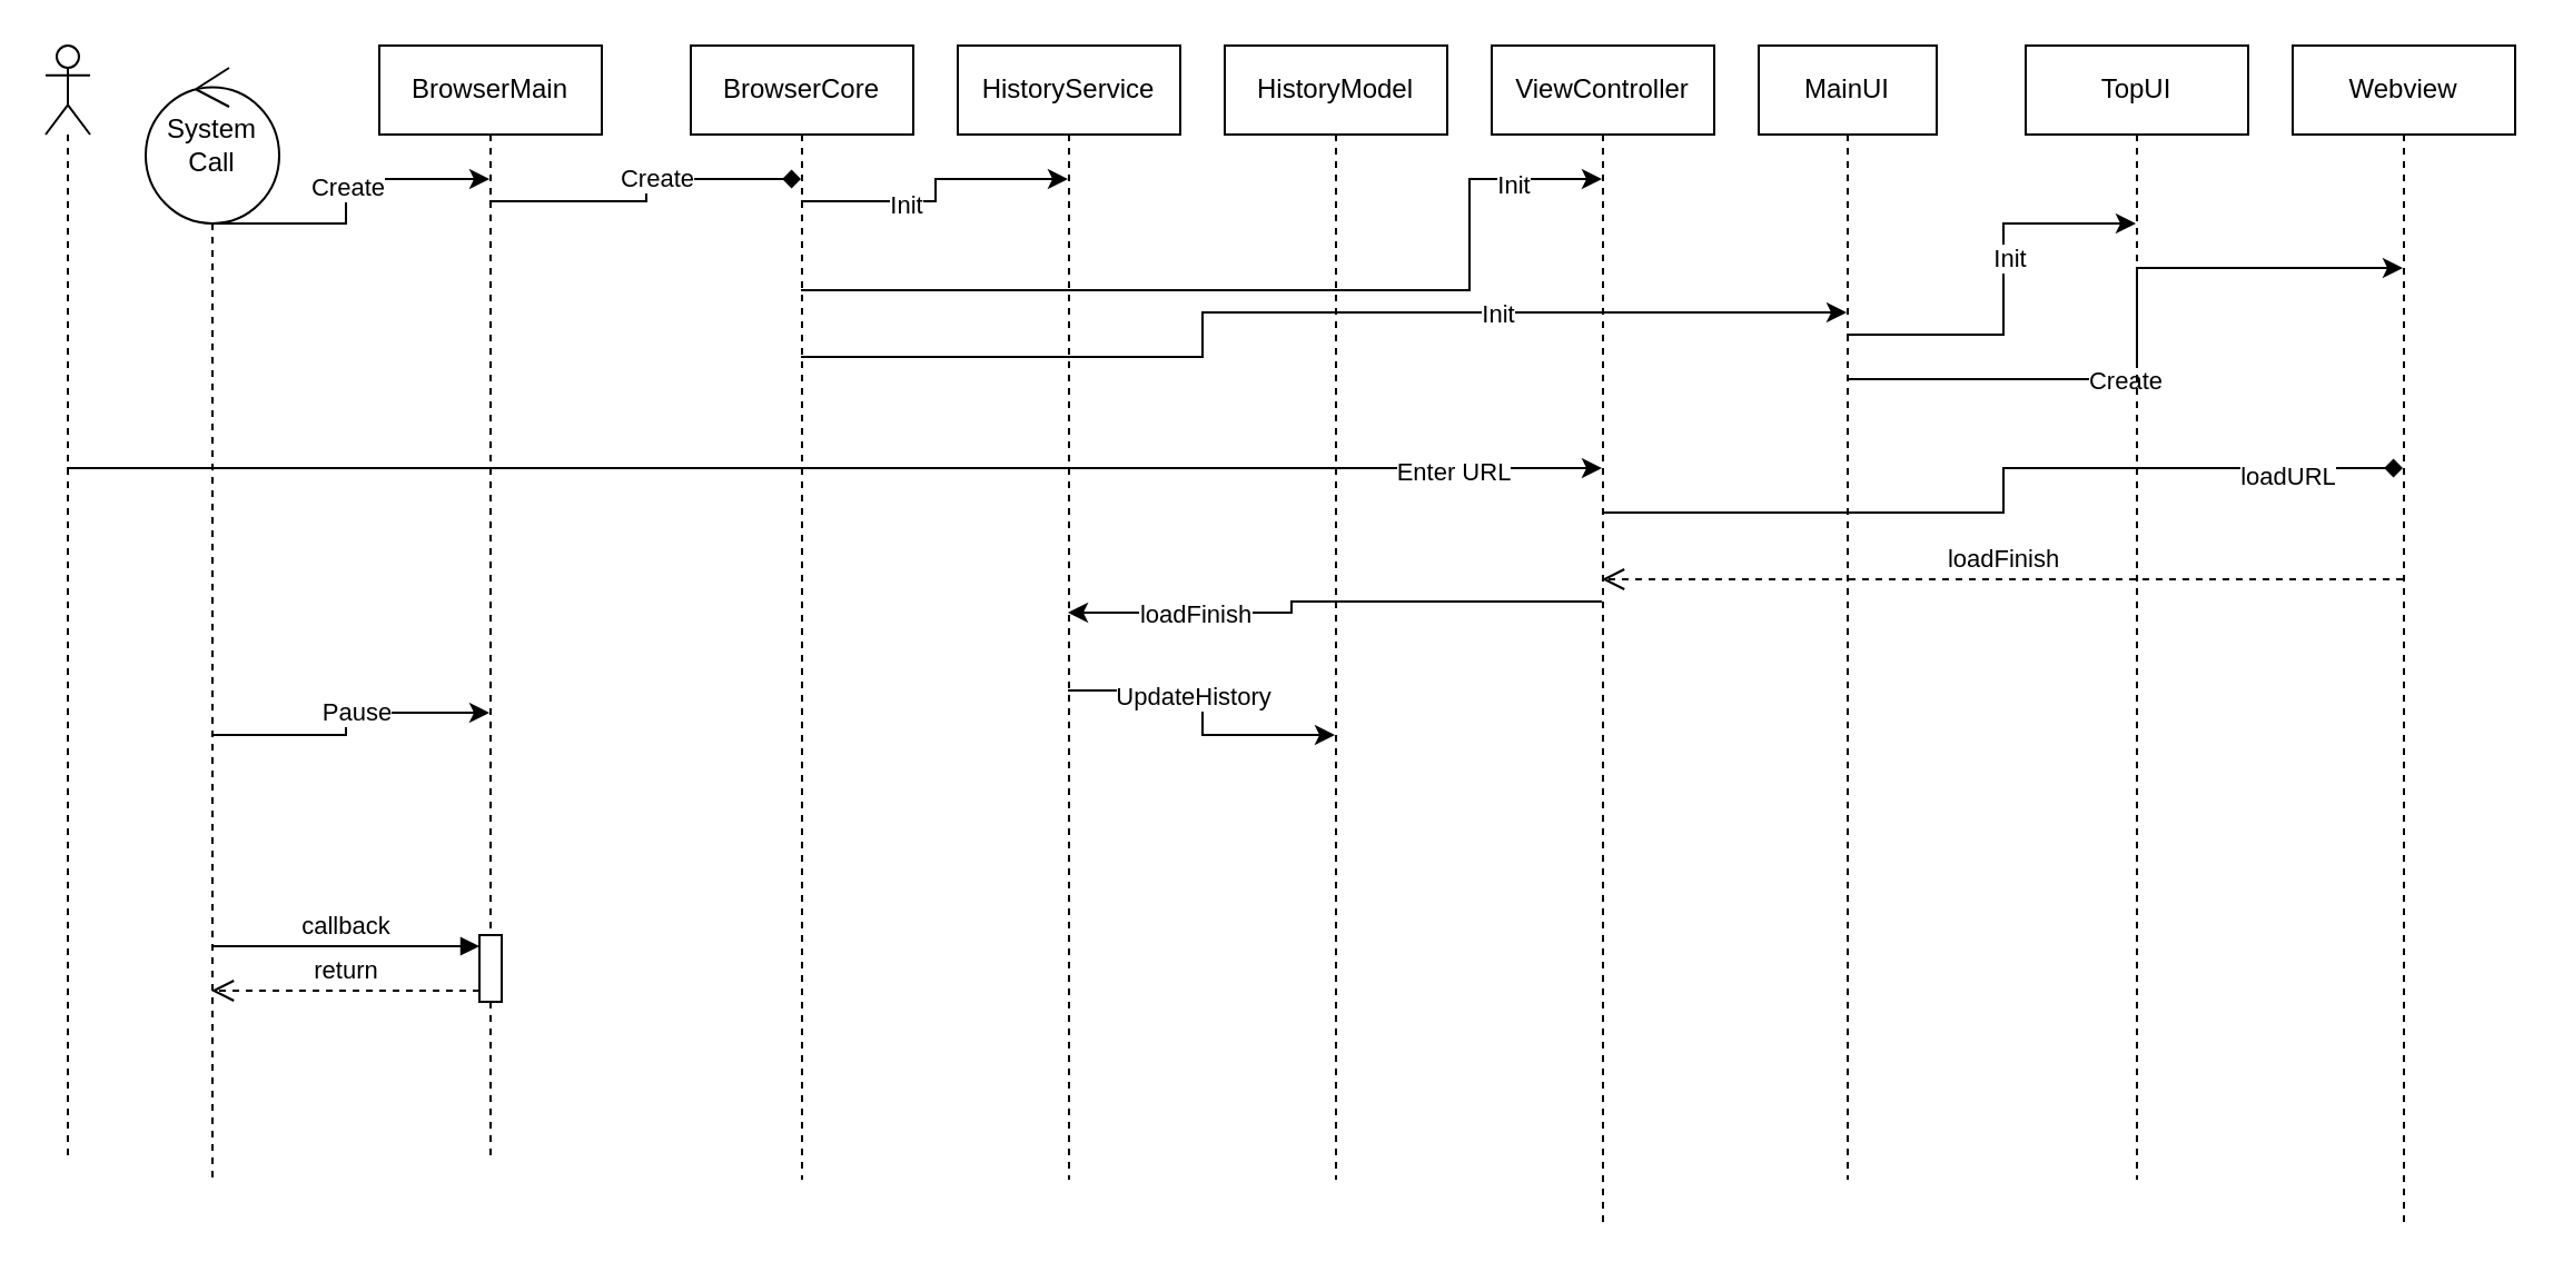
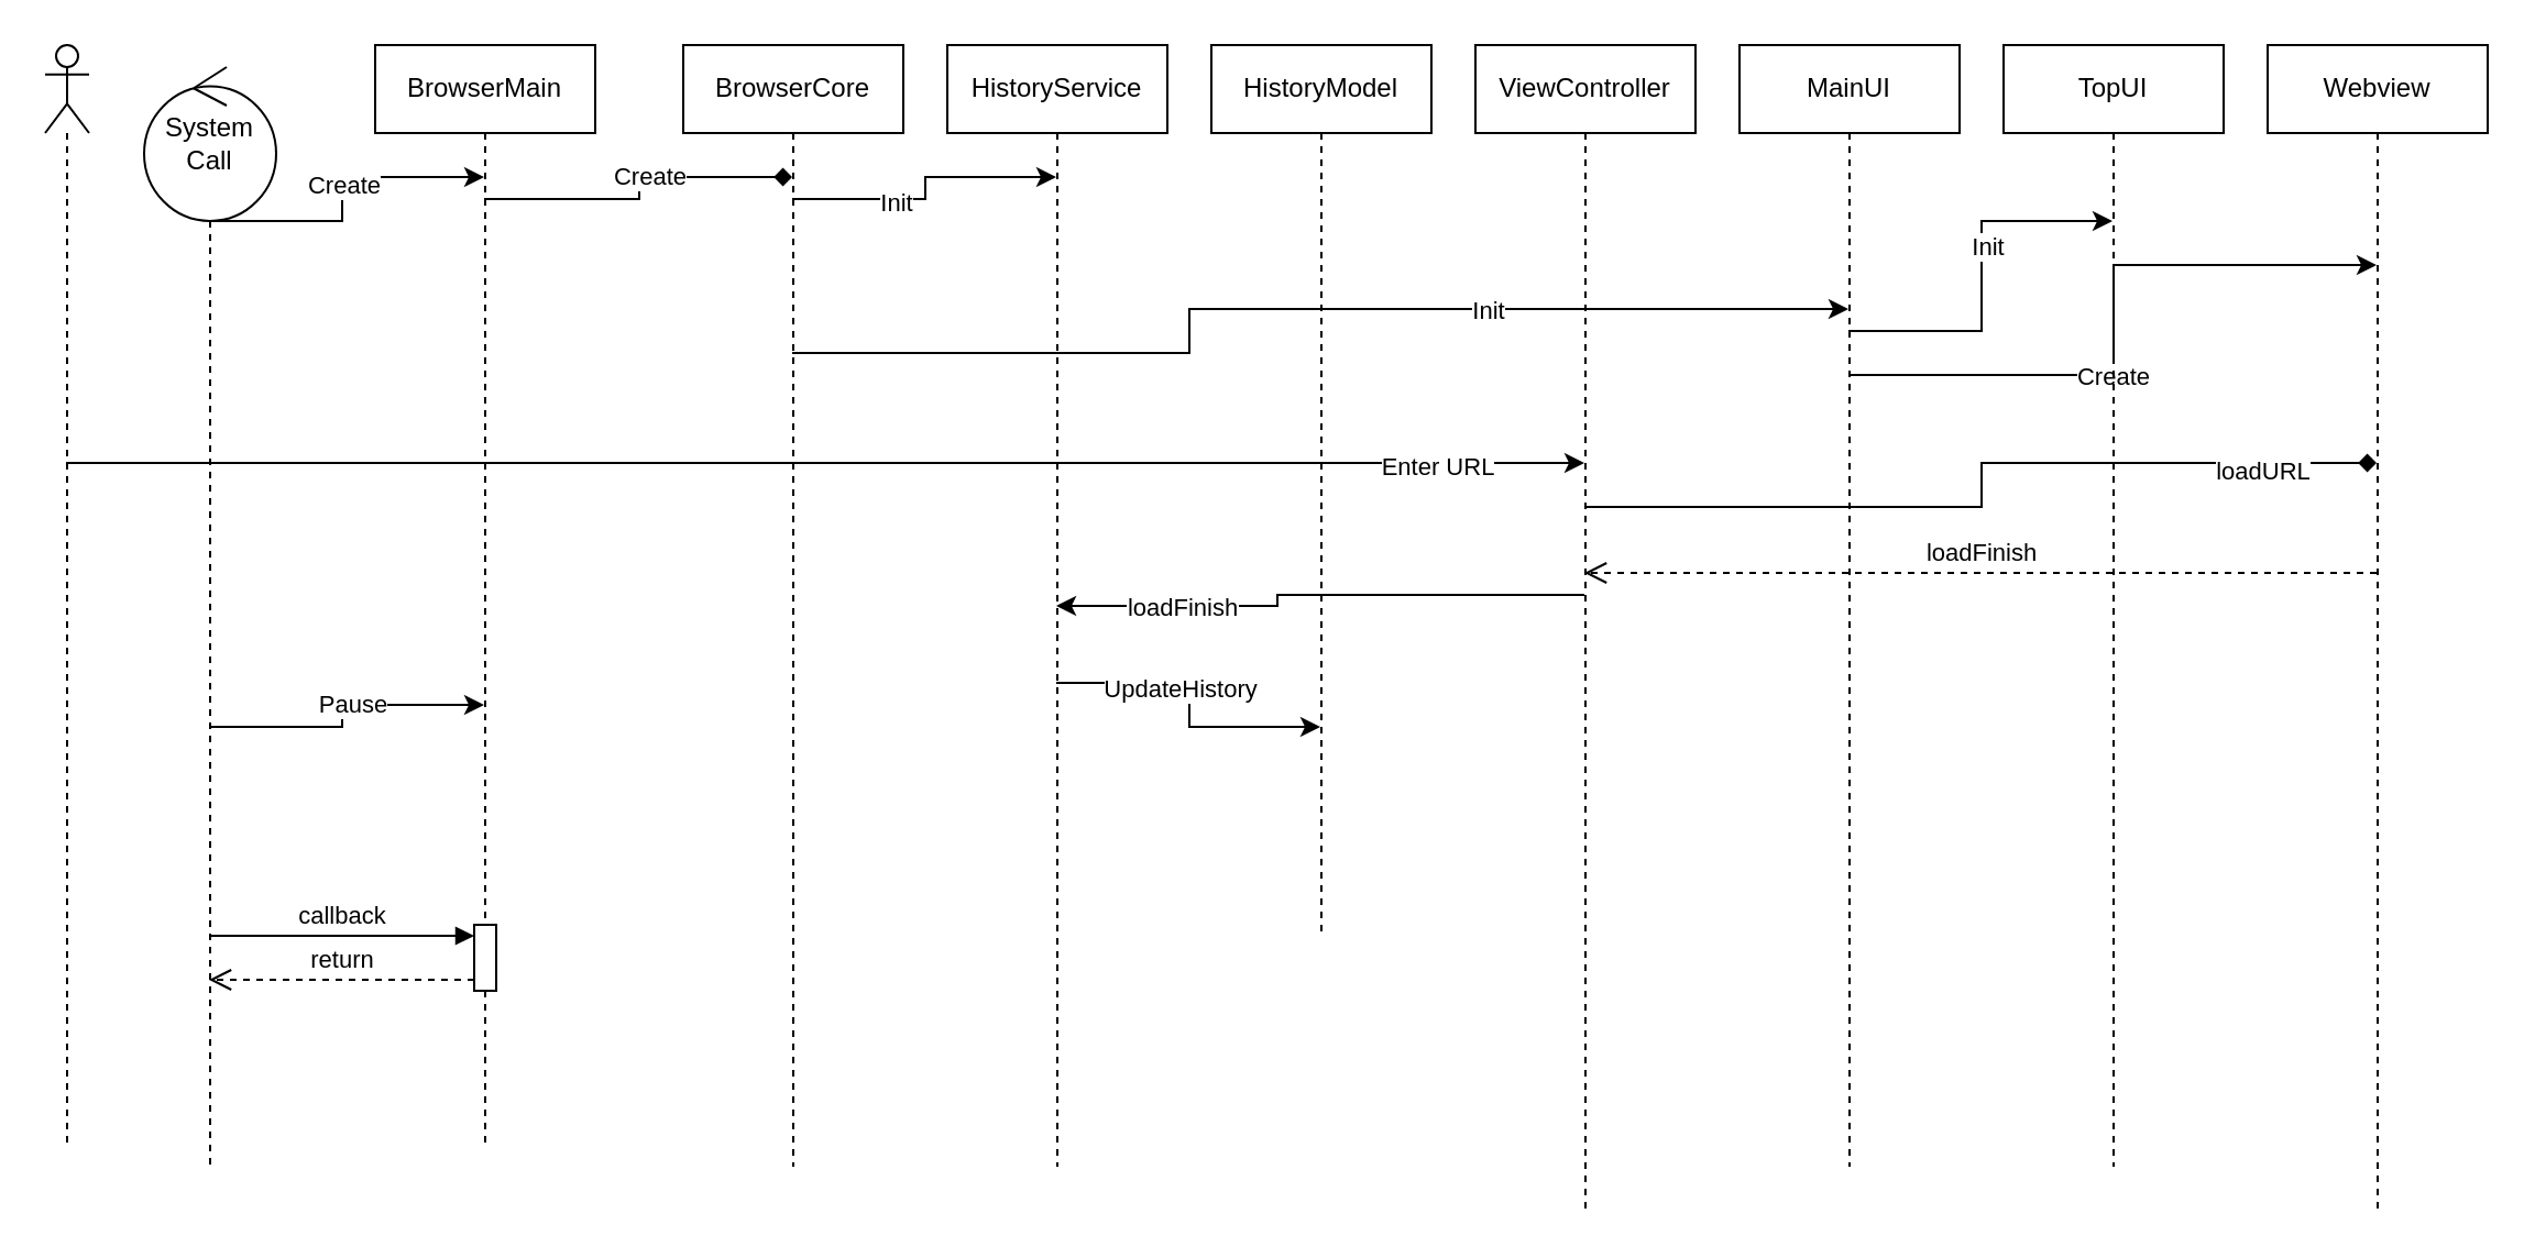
- <mxCell id="15" style="edgeStyle=orthogonalEdgeStyle;rounded=0;orthogonalLoop=1;jettySize=auto;html=1;curved=0;" edge="1" parent="1" source="17" target="34"><mxGeometry relative="1" as="geometry"><Array as="points"><mxPoint x="660" y="130" /><mxPoint x="660" y="80" /></Array></mxGeometry></mxCell>
- <mxCell id="16" value="Init" style="edgeLabel;html=1;align=center;verticalAlign=middle;resizable=0;points=[];" vertex="1" connectable="0" parent="15"><mxGeometry x="0.805" y="-2" relative="1" as="geometry"><mxPoint as="offset" /></mxGeometry></mxCell>
- <mxCell id="23" value="HistoryModel" style="shape=umlLifeline;perimeter=lifelinePerimeter;whiteSpace=wrap;html=1;container=1;dropTarget=0;collapsible=0;recursiveResize=0;outlineConnect=0;portConstraint=eastwest;newEdgeStyle={&quot;curved&quot;:0,&quot;rounded&quot;:0};" vertex="1" parent="1"><mxGeometry x="550" y="20" width="100" height="510" as="geometry" /></mxCell>
+ <mxCell id="23" value="HistoryModel" style="shape=umlLifeline;perimeter=lifelinePerimeter;whiteSpace=wrap;html=1;container=1;dropTarget=0;collapsible=0;recursiveResize=0;outlineConnect=0;portConstraint=eastwest;newEdgeStyle={&quot;curved&quot;:0,&quot;rounded&quot;:0};" vertex="1" parent="1"><mxGeometry x="550" y="20" width="100" height="405" as="geometry" /></mxCell>
- <mxCell id="28" value="MainUI" style="shape=umlLifeline;perimeter=lifelinePerimeter;whiteSpace=wrap;html=1;container=1;dropTarget=0;collapsible=0;recursiveResize=0;outlineConnect=0;portConstraint=eastwest;newEdgeStyle={&quot;curved&quot;:0,&quot;rounded&quot;:0};" vertex="1" parent="1"><mxGeometry x="790" y="20" width="80" height="510" as="geometry" /></mxCell>
+ <mxCell id="28" value="MainUI" style="shape=umlLifeline;perimeter=lifelinePerimeter;whiteSpace=wrap;html=1;container=1;dropTarget=0;collapsible=0;recursiveResize=0;outlineConnect=0;portConstraint=eastwest;newEdgeStyle={&quot;curved&quot;:0,&quot;rounded&quot;:0};" vertex="1" parent="1"><mxGeometry x="790" y="20" width="100" height="510" as="geometry" /></mxCell>
